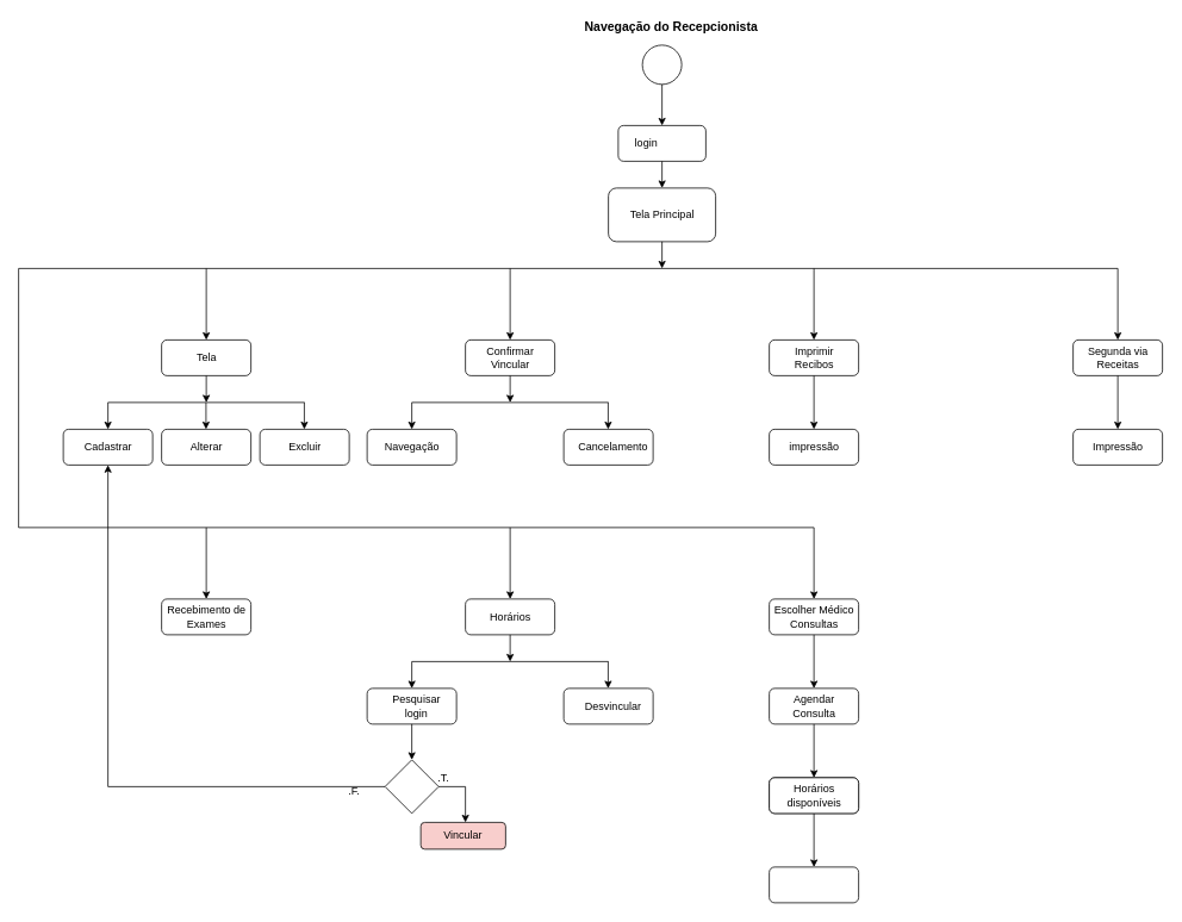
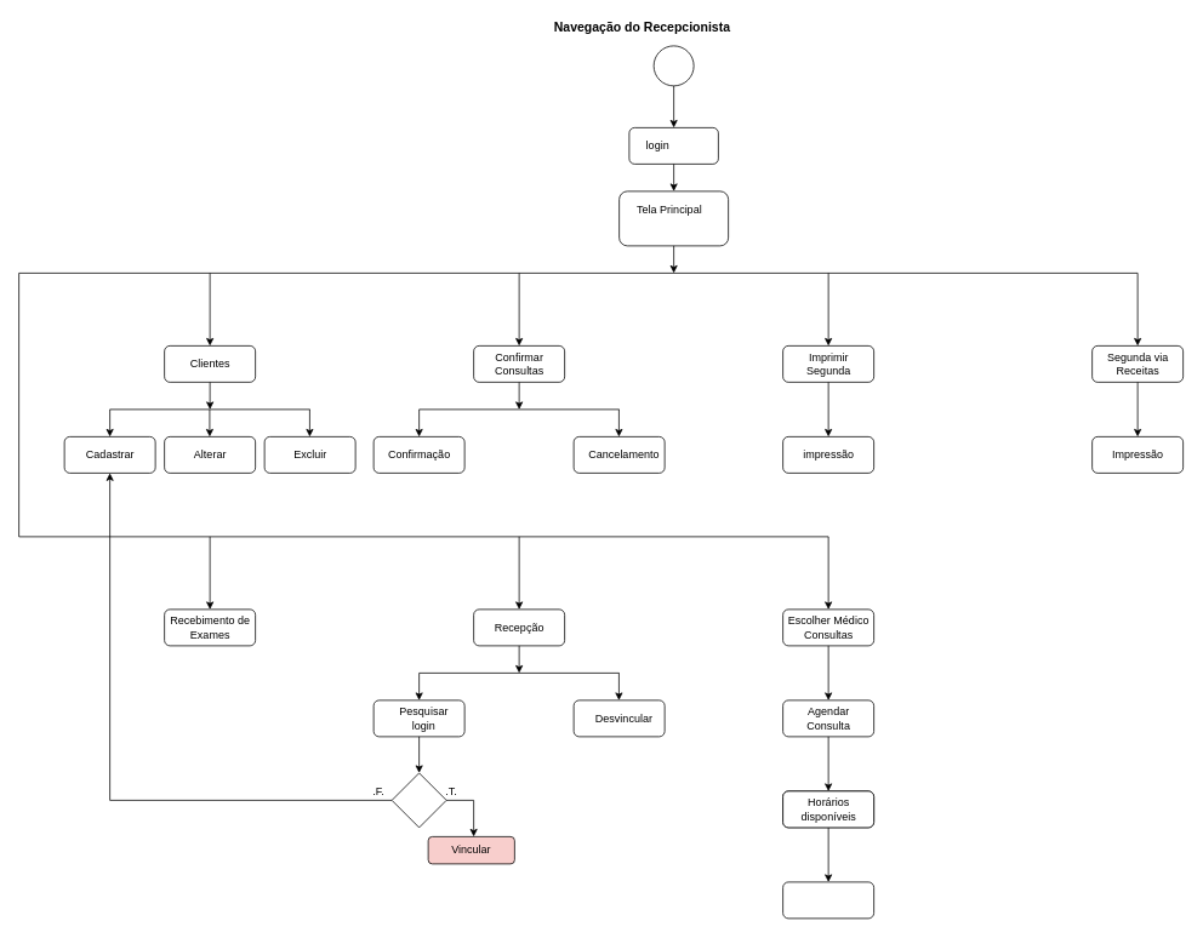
- <mxCell id="70" value="&lt;font style=&quot;font-size: 14px&quot;&gt;&lt;b&gt;Navegação do Recepcionista&lt;/b&gt;&lt;/font&gt;" style="text;html=1;align=center;verticalAlign=middle;resizable=0;points=[];autosize=1;" vertex="1" parent="1"><mxGeometry x="640" width="220" height="20" as="geometry" y="20" /></mxCell>
+ <mxCell id="70" value="&lt;font style=&quot;font-size: 14px&quot;&gt;&lt;b&gt;Navegação do Recepcionista&lt;/b&gt;&lt;/font&gt;" style="text;html=1;align=center;verticalAlign=middle;resizable=0;points=[];autosize=1;" vertex="1" parent="1"><mxGeometry x="595" y="20" width="220" height="20" as="geometry" /></mxCell>
- <mxCell id="69" value="Tela Principal" style="text;html=1;align=center;verticalAlign=middle;resizable=0;points=[];autosize=1;" vertex="1" parent="1"><mxGeometry x="695" y="230" width="90" height="20" as="geometry" /></mxCell>
+ <mxCell id="69" value="Tela Principal" style="text;html=1;align=center;verticalAlign=middle;resizable=0;points=[];autosize=1;" vertex="1" parent="1"><mxGeometry x="690" y="220" width="90" height="20" as="geometry" /></mxCell>
- <mxCell id="9" value="Tela" style="text;html=1;align=center;verticalAlign=middle;resizable=0;points=[];autosize=1;" vertex="1" parent="1"><mxGeometry x="200" y="390" width="60" height="20" as="geometry" /></mxCell>
+ <mxCell id="9" value="Clientes" style="text;html=1;align=center;verticalAlign=middle;resizable=0;points=[];autosize=1;" vertex="1" parent="1"><mxGeometry x="200" y="390" width="60" height="20" as="geometry" /></mxCell>
- <mxCell id="29" value="&lt;div&gt;Confirmar &lt;br&gt;&lt;/div&gt;&lt;div&gt;Vincular&lt;/div&gt;" style="text;html=1;align=center;verticalAlign=middle;resizable=0;points=[];autosize=1;" vertex="1" parent="1"><mxGeometry x="535" y="385" width="70" height="30" as="geometry" /></mxCell>
+ <mxCell id="29" value="&lt;div&gt;Confirmar &lt;br&gt;&lt;/div&gt;&lt;div&gt;Consultas&lt;/div&gt;" style="text;html=1;align=center;verticalAlign=middle;resizable=0;points=[];autosize=1;" vertex="1" parent="1"><mxGeometry x="535" y="385" width="70" height="30" as="geometry" /></mxCell>
- <mxCell id="34" value="&lt;div&gt;Imprimir&lt;/div&gt;&lt;div&gt;Recibos&lt;br&gt;&lt;/div&gt;" style="text;html=1;align=center;verticalAlign=middle;resizable=0;points=[];autosize=1;" vertex="1" parent="1"><mxGeometry x="880" y="385" width="60" height="30" as="geometry" /></mxCell>
+ <mxCell id="34" value="&lt;div&gt;Imprimir&lt;/div&gt;&lt;div&gt;Segunda&lt;br&gt;&lt;/div&gt;" style="text;html=1;align=center;verticalAlign=middle;resizable=0;points=[];autosize=1;" vertex="1" parent="1"><mxGeometry x="880" y="385" width="60" height="30" as="geometry" /></mxCell>
- <mxCell id="30" value="Navegação" style="text;html=1;align=center;verticalAlign=middle;resizable=0;points=[];autosize=1;" vertex="1" parent="1"><mxGeometry x="415" y="490" width="90" height="20" as="geometry" /></mxCell>
+ <mxCell id="30" value="Confirmação" style="text;html=1;align=center;verticalAlign=middle;resizable=0;points=[];autosize=1;" vertex="1" parent="1"><mxGeometry x="415" y="490" width="90" height="20" as="geometry" /></mxCell>
- <mxCell id="59" value="Horários" style="text;html=1;align=center;verticalAlign=middle;resizable=0;points=[];autosize=1;" vertex="1" parent="1"><mxGeometry x="535" y="680" width="70" height="20" as="geometry" /></mxCell>
+ <mxCell id="59" value="Recepção" style="text;html=1;align=center;verticalAlign=middle;resizable=0;points=[];autosize=1;" vertex="1" parent="1"><mxGeometry x="535" y="680" width="70" height="20" as="geometry" /></mxCell>
- <mxCell id="77" value=".F." style="text;html=1;align=center;verticalAlign=middle;resizable=0;points=[];autosize=1;" vertex="1" parent="1"><mxGeometry x="380" y="875" width="30" height="20" as="geometry" /></mxCell>
+ <mxCell id="77" value=".F." style="text;html=1;align=center;verticalAlign=middle;resizable=0;points=[];autosize=1;" vertex="1" parent="1"><mxGeometry x="400" y="860" width="30" height="20" as="geometry" /></mxCell>
